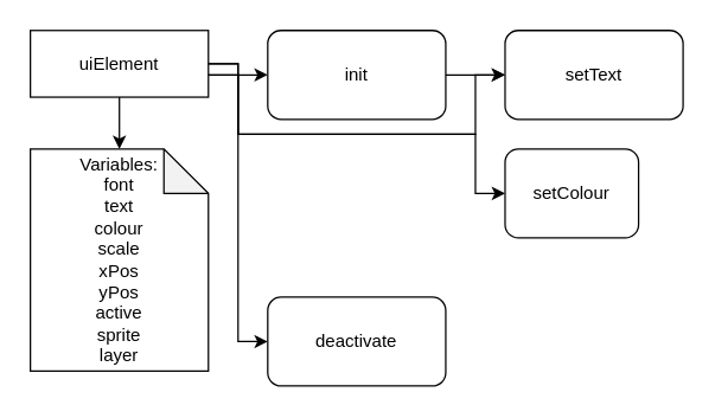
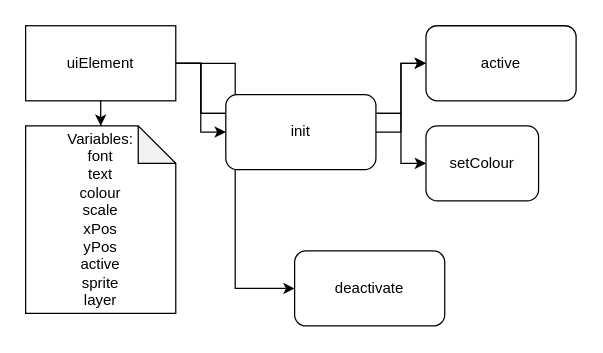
- <mxCell id="6" value="uiElement" style="rounded=0;whiteSpace=wrap;html=1;" vertex="1" parent="1"><mxGeometry x="20" y="20" width="120" height="45" as="geometry" /></mxCell>
+ <mxCell id="6" value="uiElement" style="rounded=0;whiteSpace=wrap;html=1;" vertex="1" parent="1"><mxGeometry x="20" y="20" width="120" height="60" as="geometry" /></mxCell>
- <mxCell id="9" value="init" style="whiteSpace=wrap;html=1;rounded=1;" vertex="1" parent="1"><mxGeometry x="180" y="20" width="120" height="60" as="geometry" /></mxCell>
+ <mxCell id="9" value="init" style="whiteSpace=wrap;html=1;rounded=1;" vertex="1" parent="1"><mxGeometry x="180" y="75" width="120" height="60" as="geometry" /></mxCell>
- <mxCell id="12" value="setText" style="whiteSpace=wrap;html=1;rounded=1;" vertex="1" parent="1"><mxGeometry x="340" y="20" width="120" height="60" as="geometry" /></mxCell>
+ <mxCell id="12" value="active" style="whiteSpace=wrap;html=1;rounded=1;" vertex="1" parent="1"><mxGeometry x="340" y="20" width="120" height="60" as="geometry" /></mxCell>
- <mxCell id="10" value="deactivate" style="whiteSpace=wrap;html=1;rounded=1;" vertex="1" parent="1"><mxGeometry x="180" y="200" width="120" height="60" as="geometry" /></mxCell>
+ <mxCell id="10" value="deactivate" style="whiteSpace=wrap;html=1;rounded=1;" vertex="1" parent="1"><mxGeometry x="235" y="200" width="120" height="60" as="geometry" /></mxCell>
